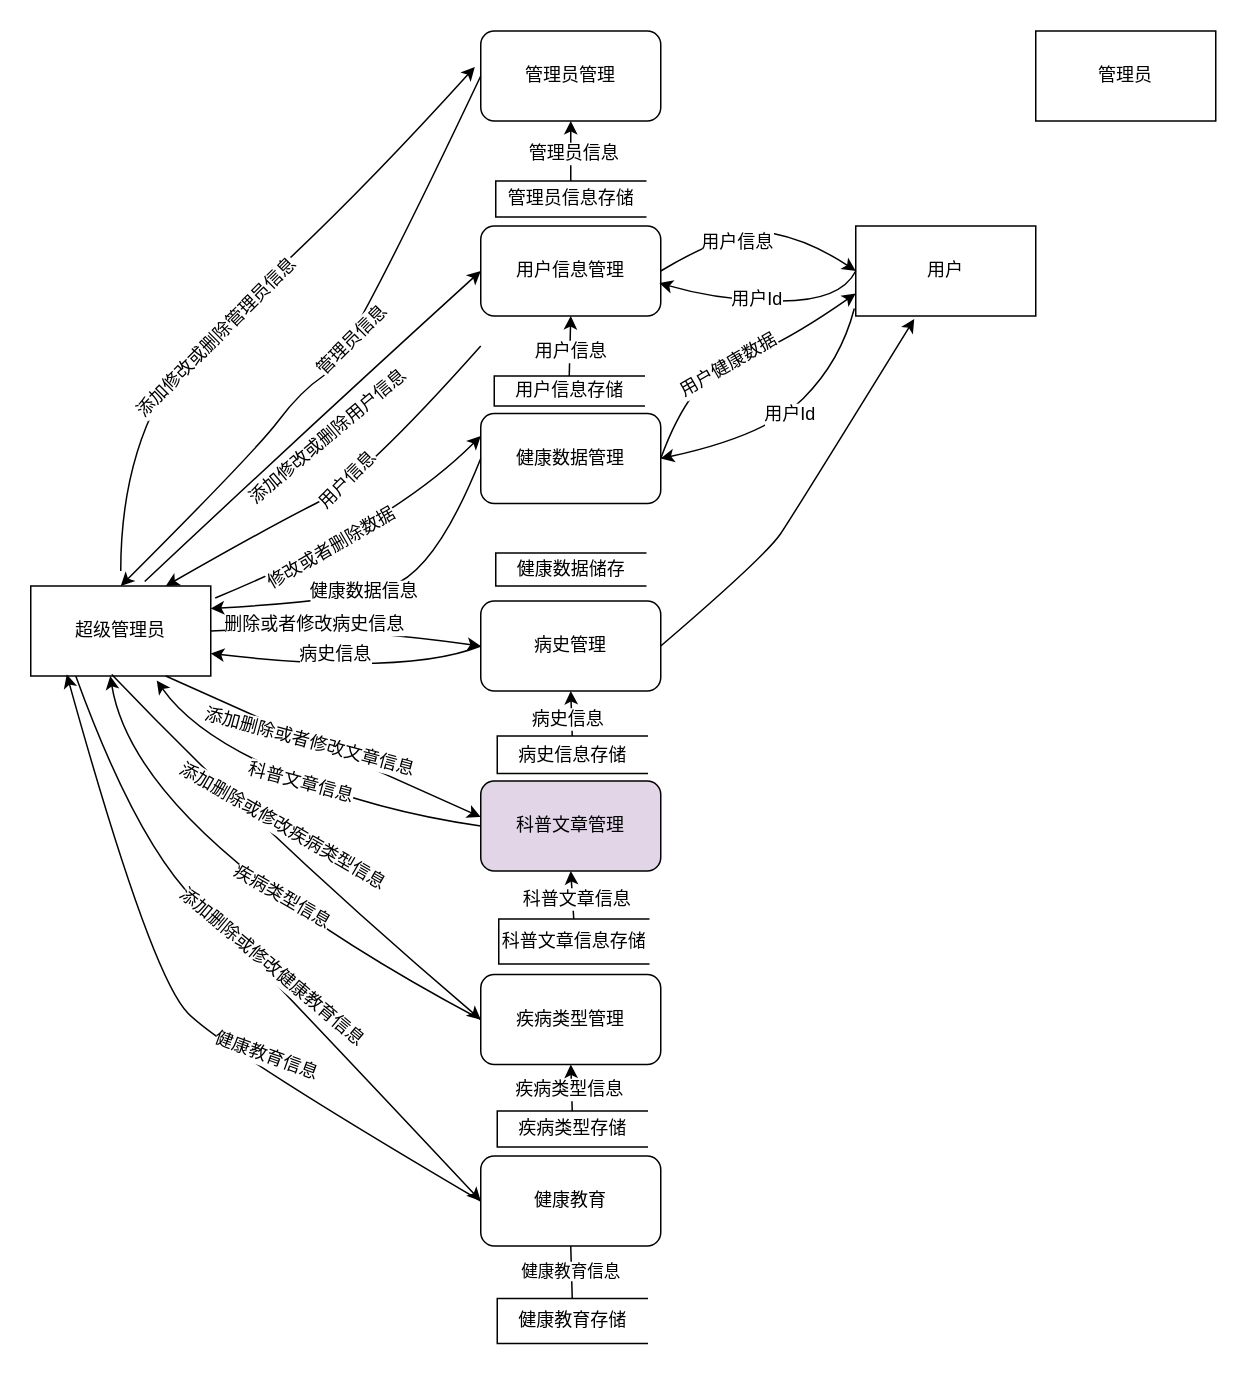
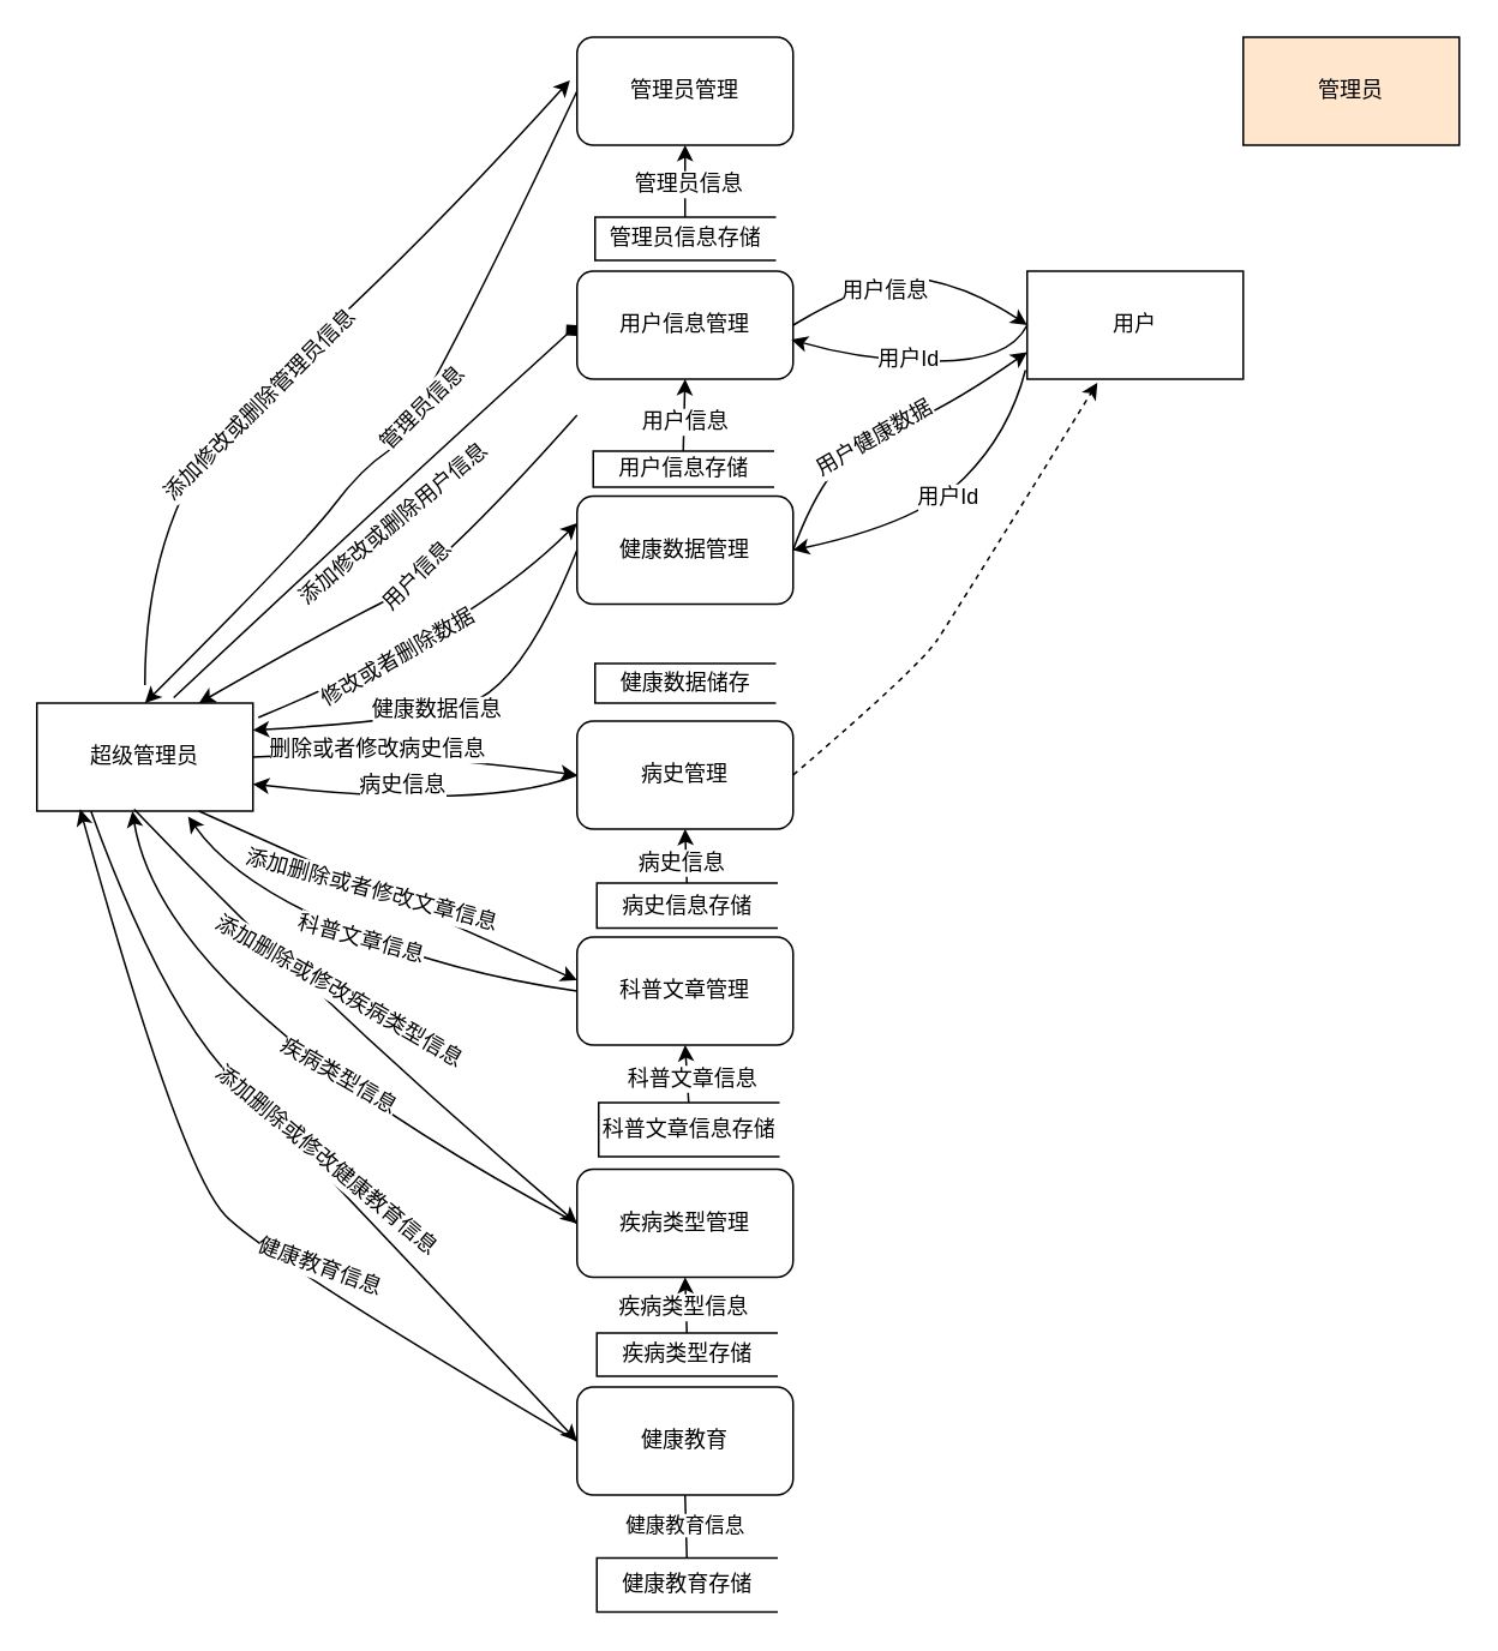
- <mxCell id="2" value="管理员" style="rounded=0;whiteSpace=wrap;html=1;" vertex="1" parent="1"><mxGeometry x="690" y="20" width="120" height="60" as="geometry" /></mxCell>
+ <mxCell id="2" value="管理员" style="rounded=0;whiteSpace=wrap;html=1;fillColor=#ffe6cc;" vertex="1" parent="1"><mxGeometry x="690" y="20" width="120" height="60" as="geometry" /></mxCell>
- <mxCell id="14" value="" style="curved=1;endArrow=classic;html=1;exitX=0.633;exitY=-0.05;exitDx=0;exitDy=0;exitPerimeter=0;entryX=0;entryY=0.5;entryDx=0;entryDy=0;" edge="1" parent="1" source="3" target="5"><mxGeometry width="50" height="50" relative="1" as="geometry"><mxPoint x="200" y="380" as="sourcePoint" /><mxPoint x="250" y="330" as="targetPoint" /><Array as="points"><mxPoint x="210" y="280" /></Array></mxGeometry></mxCell>
+ <mxCell id="14" value="" style="curved=1;endArrow=diamond;html=1;exitX=0.633;exitY=-0.05;exitDx=0;exitDy=0;exitPerimeter=0;entryX=0;entryY=0.5;entryDx=0;entryDy=0;" edge="1" parent="1" source="3" target="5"><mxGeometry width="50" height="50" relative="1" as="geometry"><mxPoint x="200" y="380" as="sourcePoint" /><mxPoint x="250" y="330" as="targetPoint" /><Array as="points"><mxPoint x="210" y="280" /></Array></mxGeometry></mxCell>
- <mxCell id="66" value="" style="curved=1;endArrow=classic;html=1;exitX=1;exitY=0.5;exitDx=0;exitDy=0;entryX=0.325;entryY=1.033;entryDx=0;entryDy=0;entryPerimeter=0;" edge="1" parent="1" source="7" target="4"><mxGeometry width="50" height="50" relative="1" as="geometry"><mxPoint x="530" y="390" as="sourcePoint" /><mxPoint x="580" y="340" as="targetPoint" /><Array as="points"><mxPoint x="510" y="370" /><mxPoint x="530" y="340" /></Array></mxGeometry></mxCell>
+ <mxCell id="66" value="" style="curved=1;endArrow=classic;html=1;exitX=1;exitY=0.5;exitDx=0;exitDy=0;entryX=0.325;entryY=1.033;entryDx=0;entryDy=0;entryPerimeter=0;dashed=1;" edge="1" parent="1" source="7" target="4"><mxGeometry width="50" height="50" relative="1" as="geometry"><mxPoint x="530" y="390" as="sourcePoint" /><mxPoint x="580" y="340" as="targetPoint" /><Array as="points"><mxPoint x="510" y="370" /><mxPoint x="530" y="340" /></Array></mxGeometry></mxCell>
- <mxCell id="8" value="科普文章管理" style="rounded=1;whiteSpace=wrap;html=1;fillColor=#e1d5e7;" vertex="1" parent="1"><mxGeometry x="320" y="520" width="120" height="60" as="geometry" /></mxCell>
+ <mxCell id="8" value="科普文章管理" style="rounded=1;whiteSpace=wrap;html=1;" vertex="1" parent="1"><mxGeometry x="320" y="520" width="120" height="60" as="geometry" /></mxCell>
